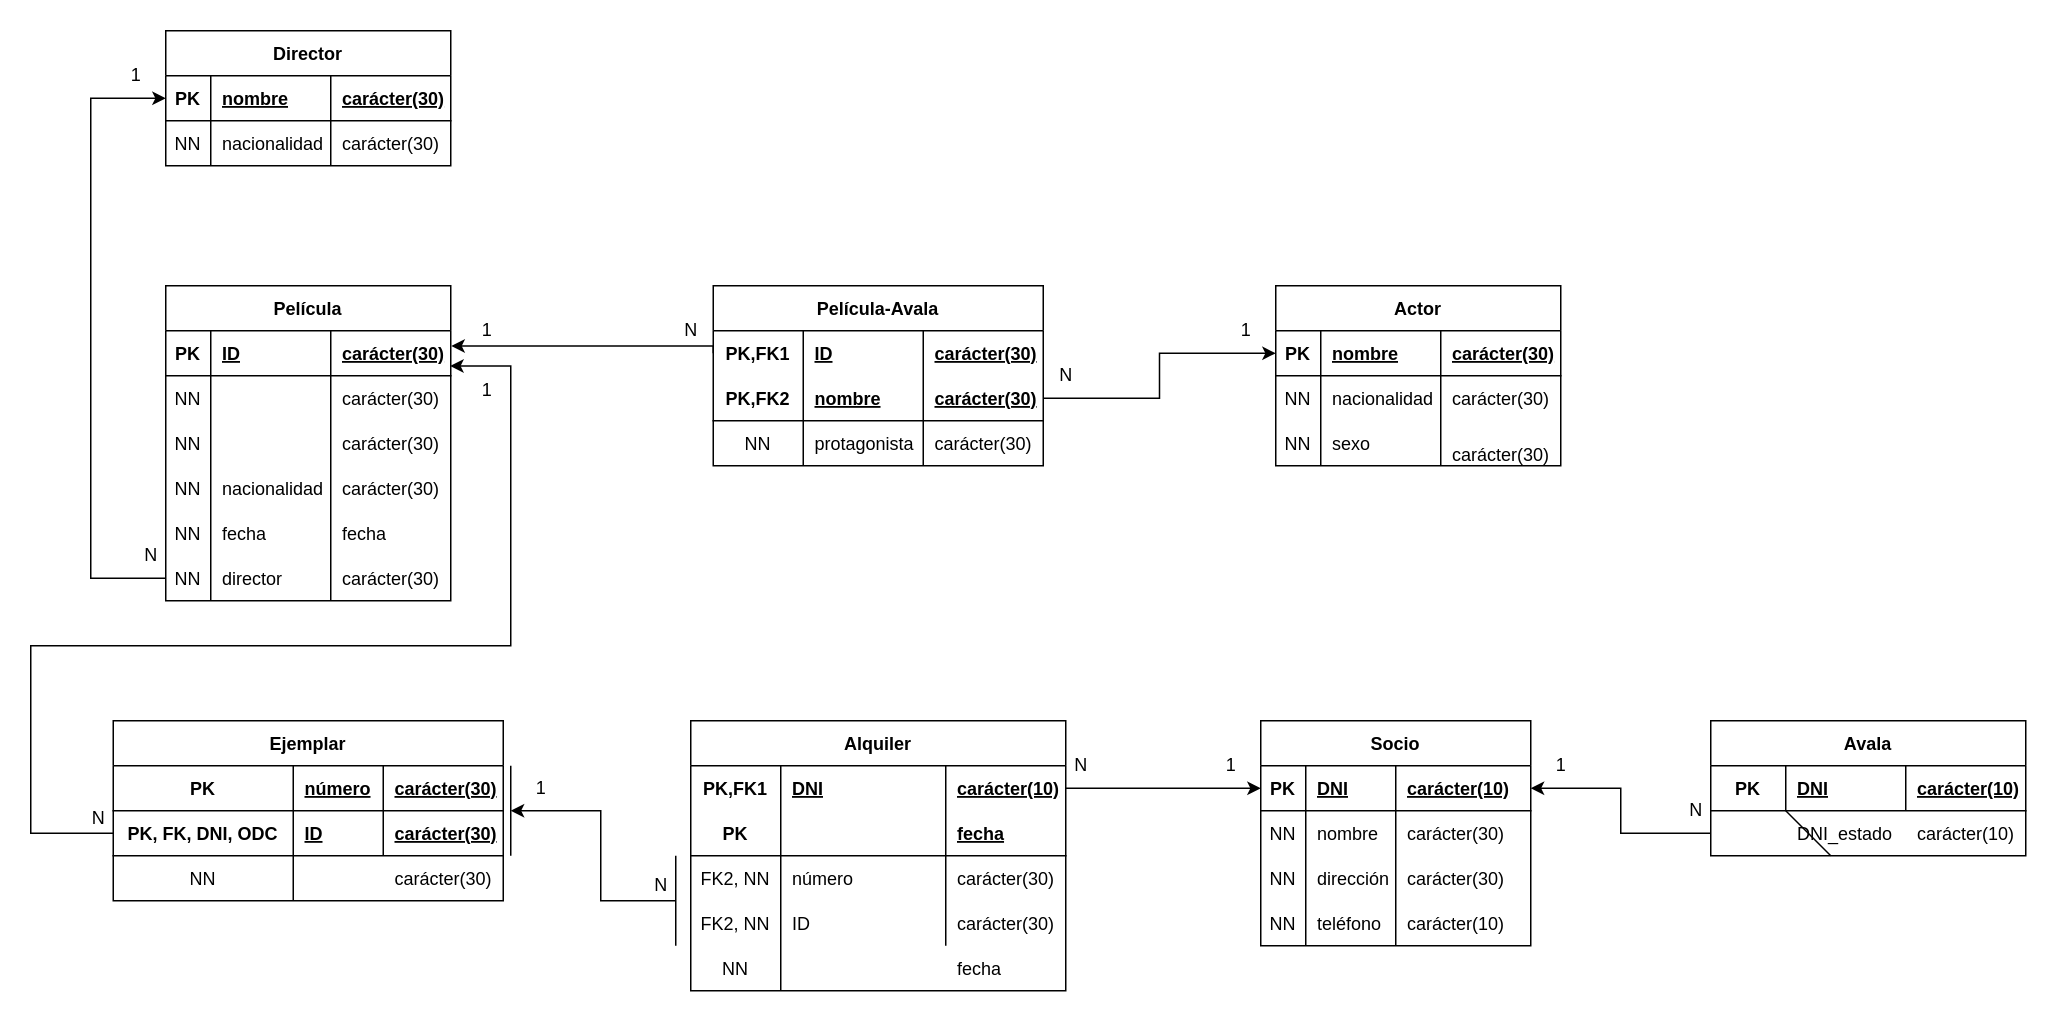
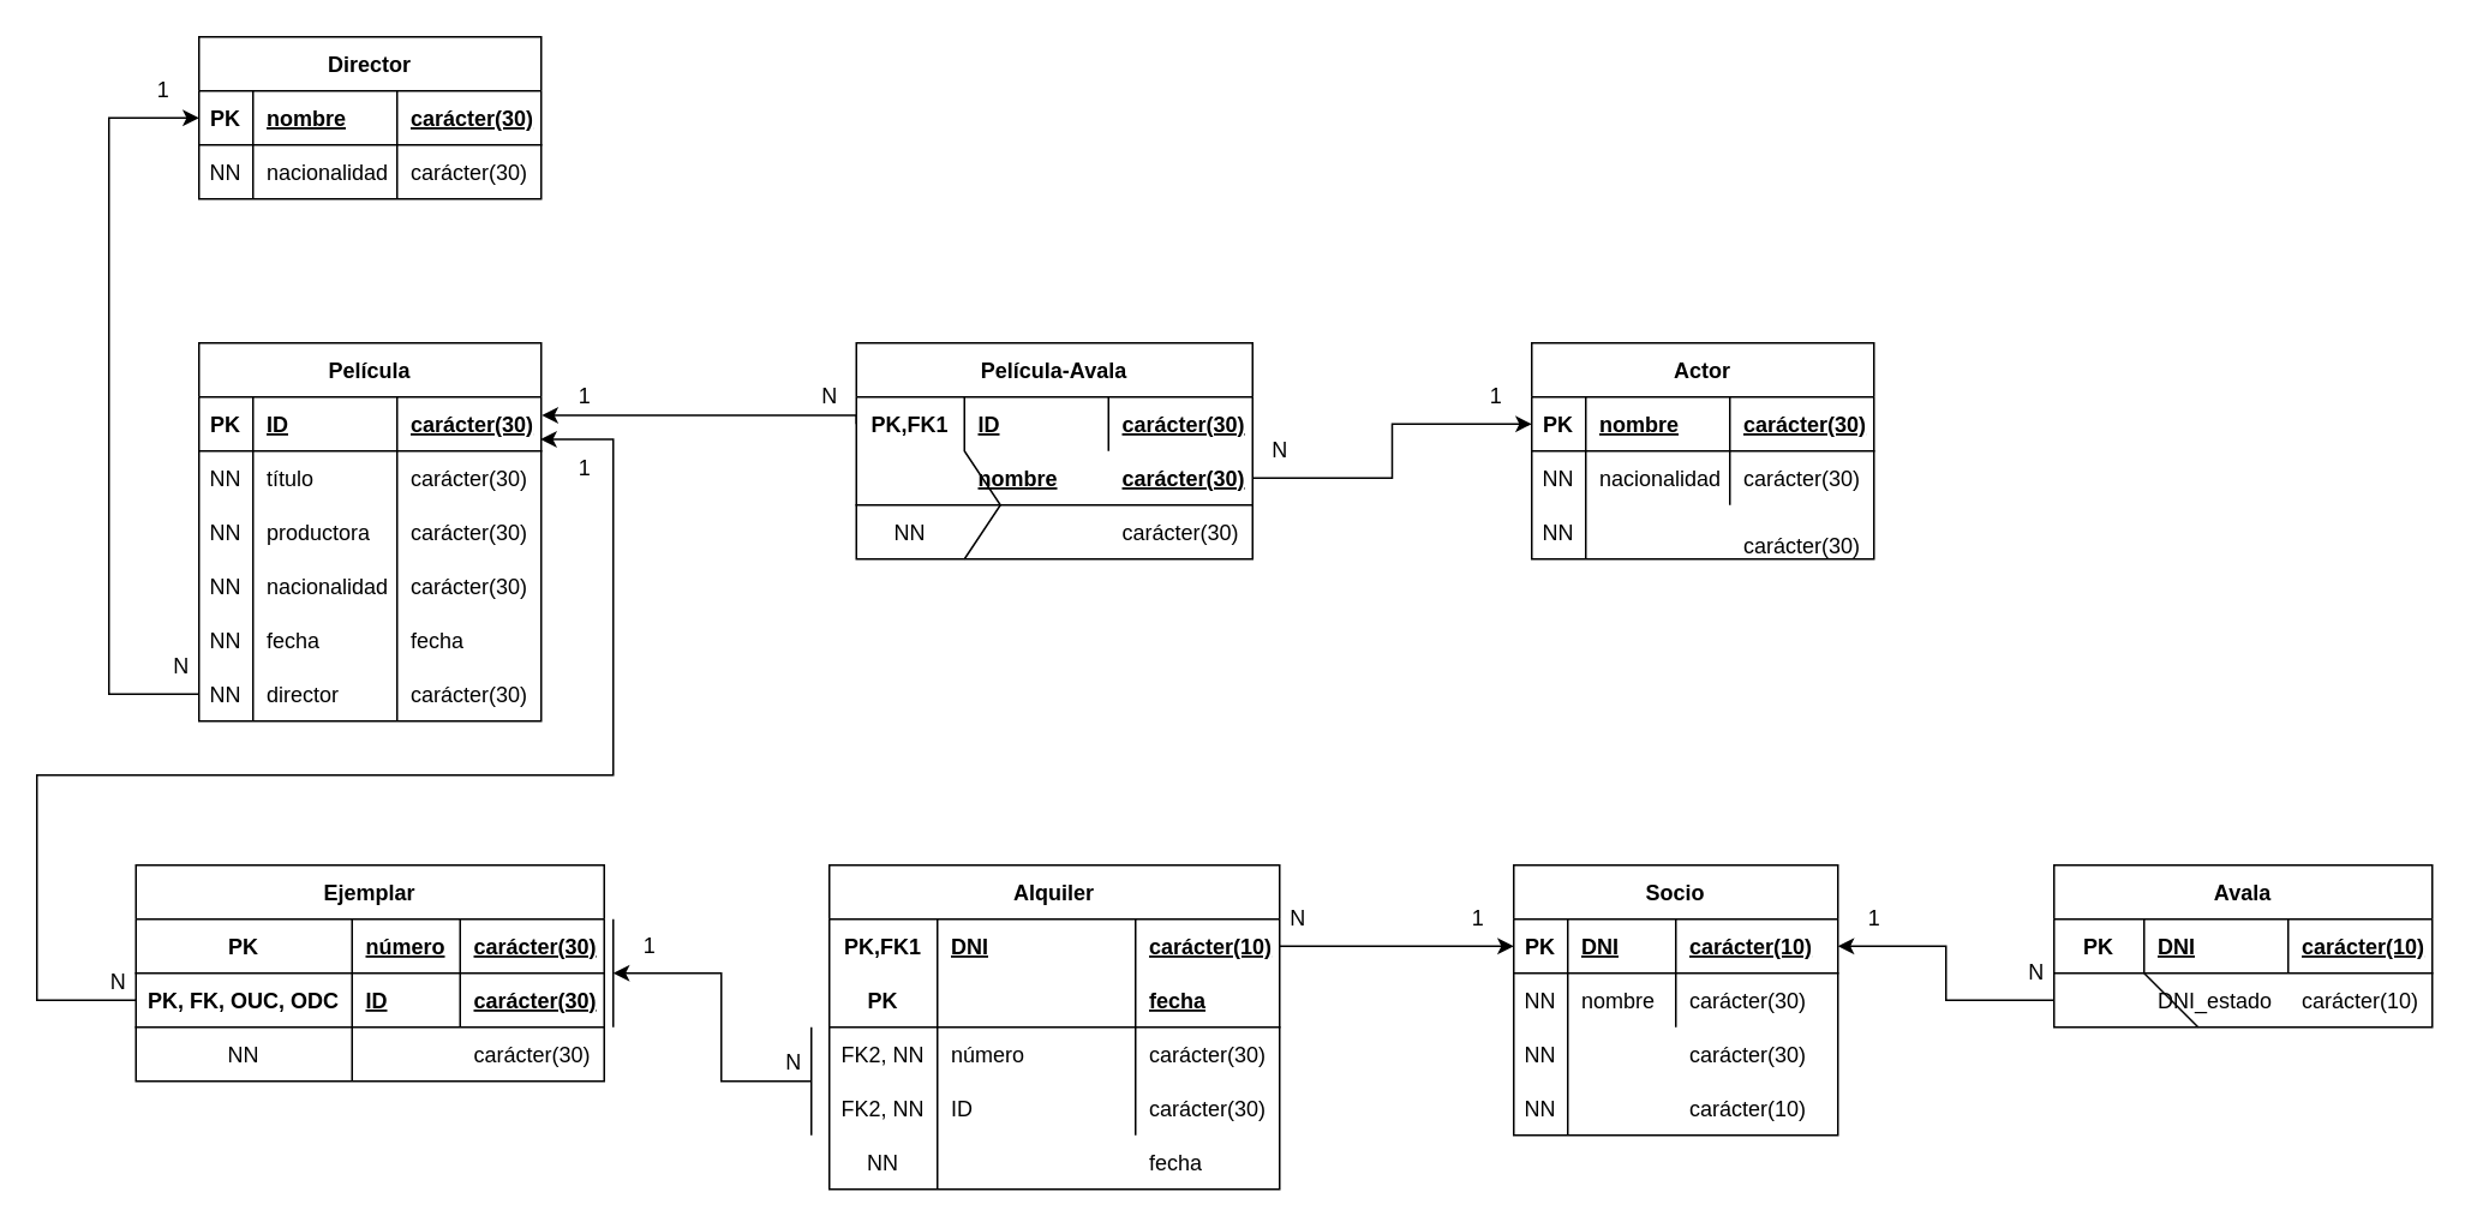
+ <mxCell id="18" value="título" style="shape=partialRectangle;connectable=0;fillColor=none;top=0;left=0;bottom=0;right=0;align=left;spacingLeft=6;overflow=hidden;" vertex="1" parent="16"><mxGeometry x="30" width="80" height="30" as="geometry"><mxRectangle width="80" height="30" as="alternateBounds" /></mxGeometry></mxCell>
- <mxCell id="92" value="PK,FK2" style="shape=partialRectangle;connectable=0;fillColor=none;top=0;left=0;bottom=0;right=0;fontStyle=1;overflow=hidden;" vertex="1" parent="91"><mxGeometry width="60" height="30" as="geometry"><mxRectangle width="60" height="30" as="alternateBounds" /></mxGeometry></mxCell>
+ <mxCell id="22" value="productora" style="shape=partialRectangle;connectable=0;fillColor=none;top=0;left=0;bottom=0;right=0;align=left;spacingLeft=6;overflow=hidden;" vertex="1" parent="20"><mxGeometry x="30" width="80" height="30" as="geometry"><mxRectangle width="80" height="30" as="alternateBounds" /></mxGeometry></mxCell>
- <mxCell id="97" value="protagonista" style="shape=partialRectangle;connectable=0;fillColor=none;top=0;left=0;bottom=0;right=0;align=left;spacingLeft=6;overflow=hidden;" vertex="1" parent="95"><mxGeometry x="60" width="80" height="30" as="geometry"><mxRectangle width="80" height="30" as="alternateBounds" /></mxGeometry></mxCell>
- <mxCell id="76" value="sexo" style="shape=partialRectangle;connectable=0;fillColor=none;top=0;left=0;bottom=0;right=0;align=left;spacingLeft=6;overflow=hidden;" vertex="1" parent="74"><mxGeometry x="30" width="80" height="30" as="geometry"><mxRectangle width="80" height="30" as="alternateBounds" /></mxGeometry></mxCell>
- <mxCell id="42" value="PK, FK, DNI, ODC" style="shape=partialRectangle;connectable=0;fillColor=none;top=0;left=0;bottom=0;right=0;fontStyle=1;overflow=hidden;" vertex="1" parent="41"><mxGeometry width="120" height="30" as="geometry"><mxRectangle width="120" height="30" as="alternateBounds" /></mxGeometry></mxCell>
+ <mxCell id="42" value="PK, FK, OUC, ODC" style="shape=partialRectangle;connectable=0;fillColor=none;top=0;left=0;bottom=0;right=0;fontStyle=1;overflow=hidden;" vertex="1" parent="41"><mxGeometry width="120" height="30" as="geometry"><mxRectangle width="120" height="30" as="alternateBounds" /></mxGeometry></mxCell>
- <mxCell id="59" value="dirección" style="shape=partialRectangle;connectable=0;fillColor=none;top=0;left=0;bottom=0;right=0;align=left;spacingLeft=6;overflow=hidden;" vertex="1" parent="57"><mxGeometry x="30" width="60" height="30" as="geometry"><mxRectangle width="60" height="30" as="alternateBounds" /></mxGeometry></mxCell>
- <mxCell id="63" value="teléfono" style="shape=partialRectangle;connectable=0;fillColor=none;top=0;left=0;bottom=0;right=0;align=left;spacingLeft=6;overflow=hidden;" vertex="1" parent="61"><mxGeometry x="30" width="60" height="30" as="geometry"><mxRectangle width="60" height="30" as="alternateBounds" /></mxGeometry></mxCell>
